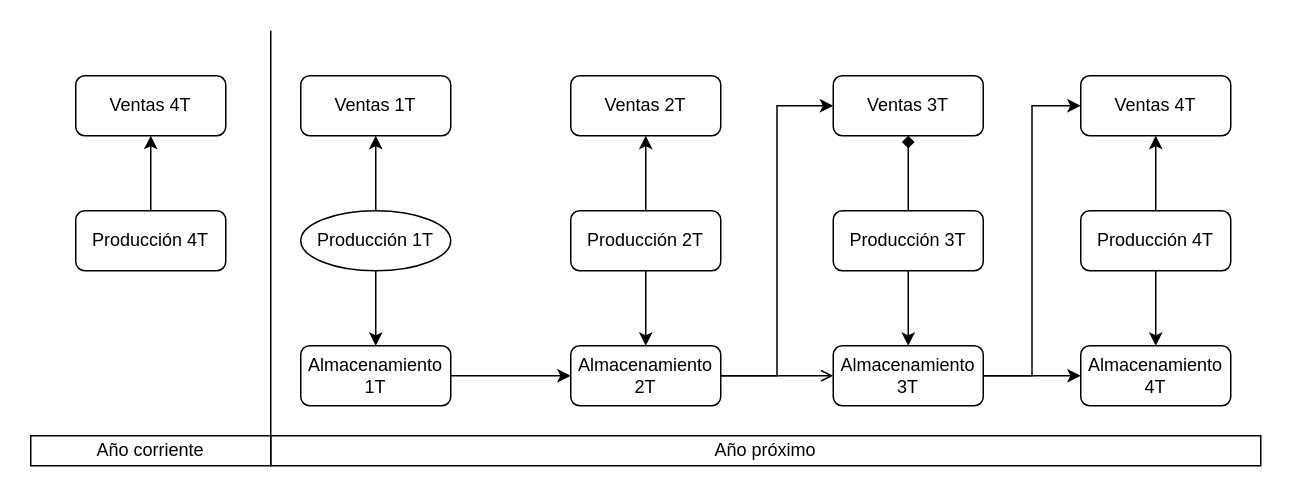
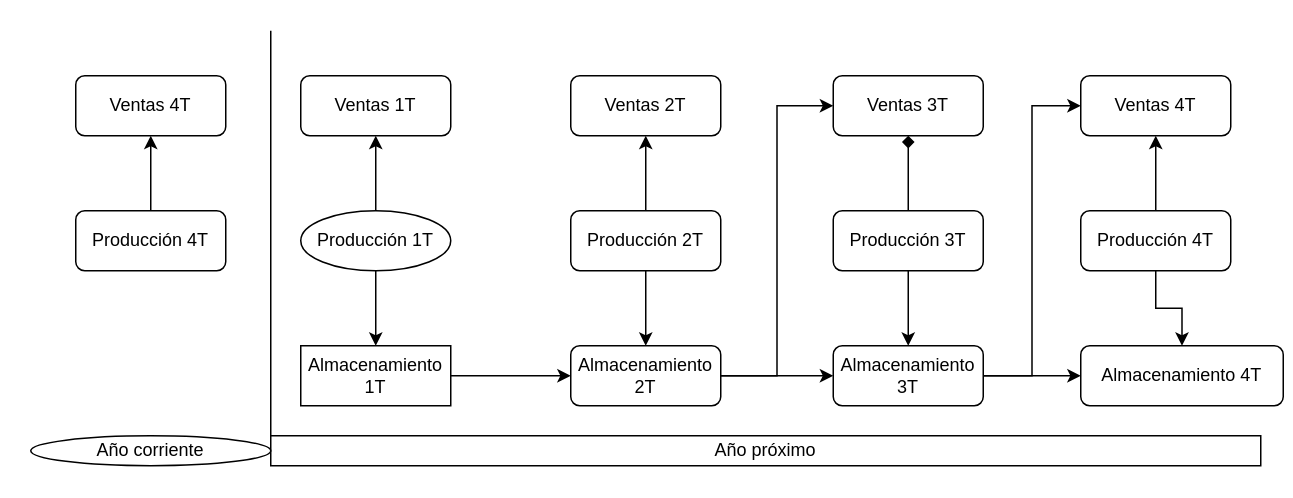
- <mxCell id="7" value="Almacenamiento 1T" style="rounded=1;whiteSpace=wrap;html=1;" vertex="1" parent="1"><mxGeometry x="200" y="230" width="100" height="40" as="geometry" /></mxCell>
+ <mxCell id="7" value="Almacenamiento 1T" style="whiteSpace=wrap;html=1;rounded=0;" vertex="1" parent="1"><mxGeometry x="200" y="230" width="100" height="40" as="geometry" /></mxCell>
- <mxCell id="13" style="edgeStyle=orthogonalEdgeStyle;rounded=0;orthogonalLoop=1;jettySize=auto;html=1;exitX=1;exitY=0.5;exitDx=0;exitDy=0;entryX=0;entryY=0.5;entryDx=0;entryDy=0;endArrow=open;" edge="1" parent="1" source="14" target="21"><mxGeometry relative="1" as="geometry" /></mxCell>
+ <mxCell id="13" style="edgeStyle=orthogonalEdgeStyle;rounded=0;orthogonalLoop=1;jettySize=auto;html=1;exitX=1;exitY=0.5;exitDx=0;exitDy=0;entryX=0;entryY=0.5;entryDx=0;entryDy=0;" edge="1" parent="1" source="14" target="21"><mxGeometry relative="1" as="geometry" /></mxCell>
- <mxCell id="26" value="Almacenamiento 4T" style="rounded=1;whiteSpace=wrap;html=1;" vertex="1" parent="1"><mxGeometry x="720" y="230" width="100" height="40" as="geometry" /></mxCell>
+ <mxCell id="26" value="Almacenamiento 4T" style="rounded=1;whiteSpace=wrap;html=1;" vertex="1" parent="1"><mxGeometry x="720" y="230" width="135" height="40" as="geometry" /></mxCell>
- <mxCell id="31" value="Año corriente" style="rounded=0;whiteSpace=wrap;html=1;" vertex="1" parent="1"><mxGeometry y="290" width="160" height="20" as="geometry" x="20" /></mxCell>
+ <mxCell id="31" value="Año corriente" style="ellipse;whiteSpace=wrap;html=1;" vertex="1" parent="1"><mxGeometry y="290" width="160" height="20" as="geometry" x="20" /></mxCell>
